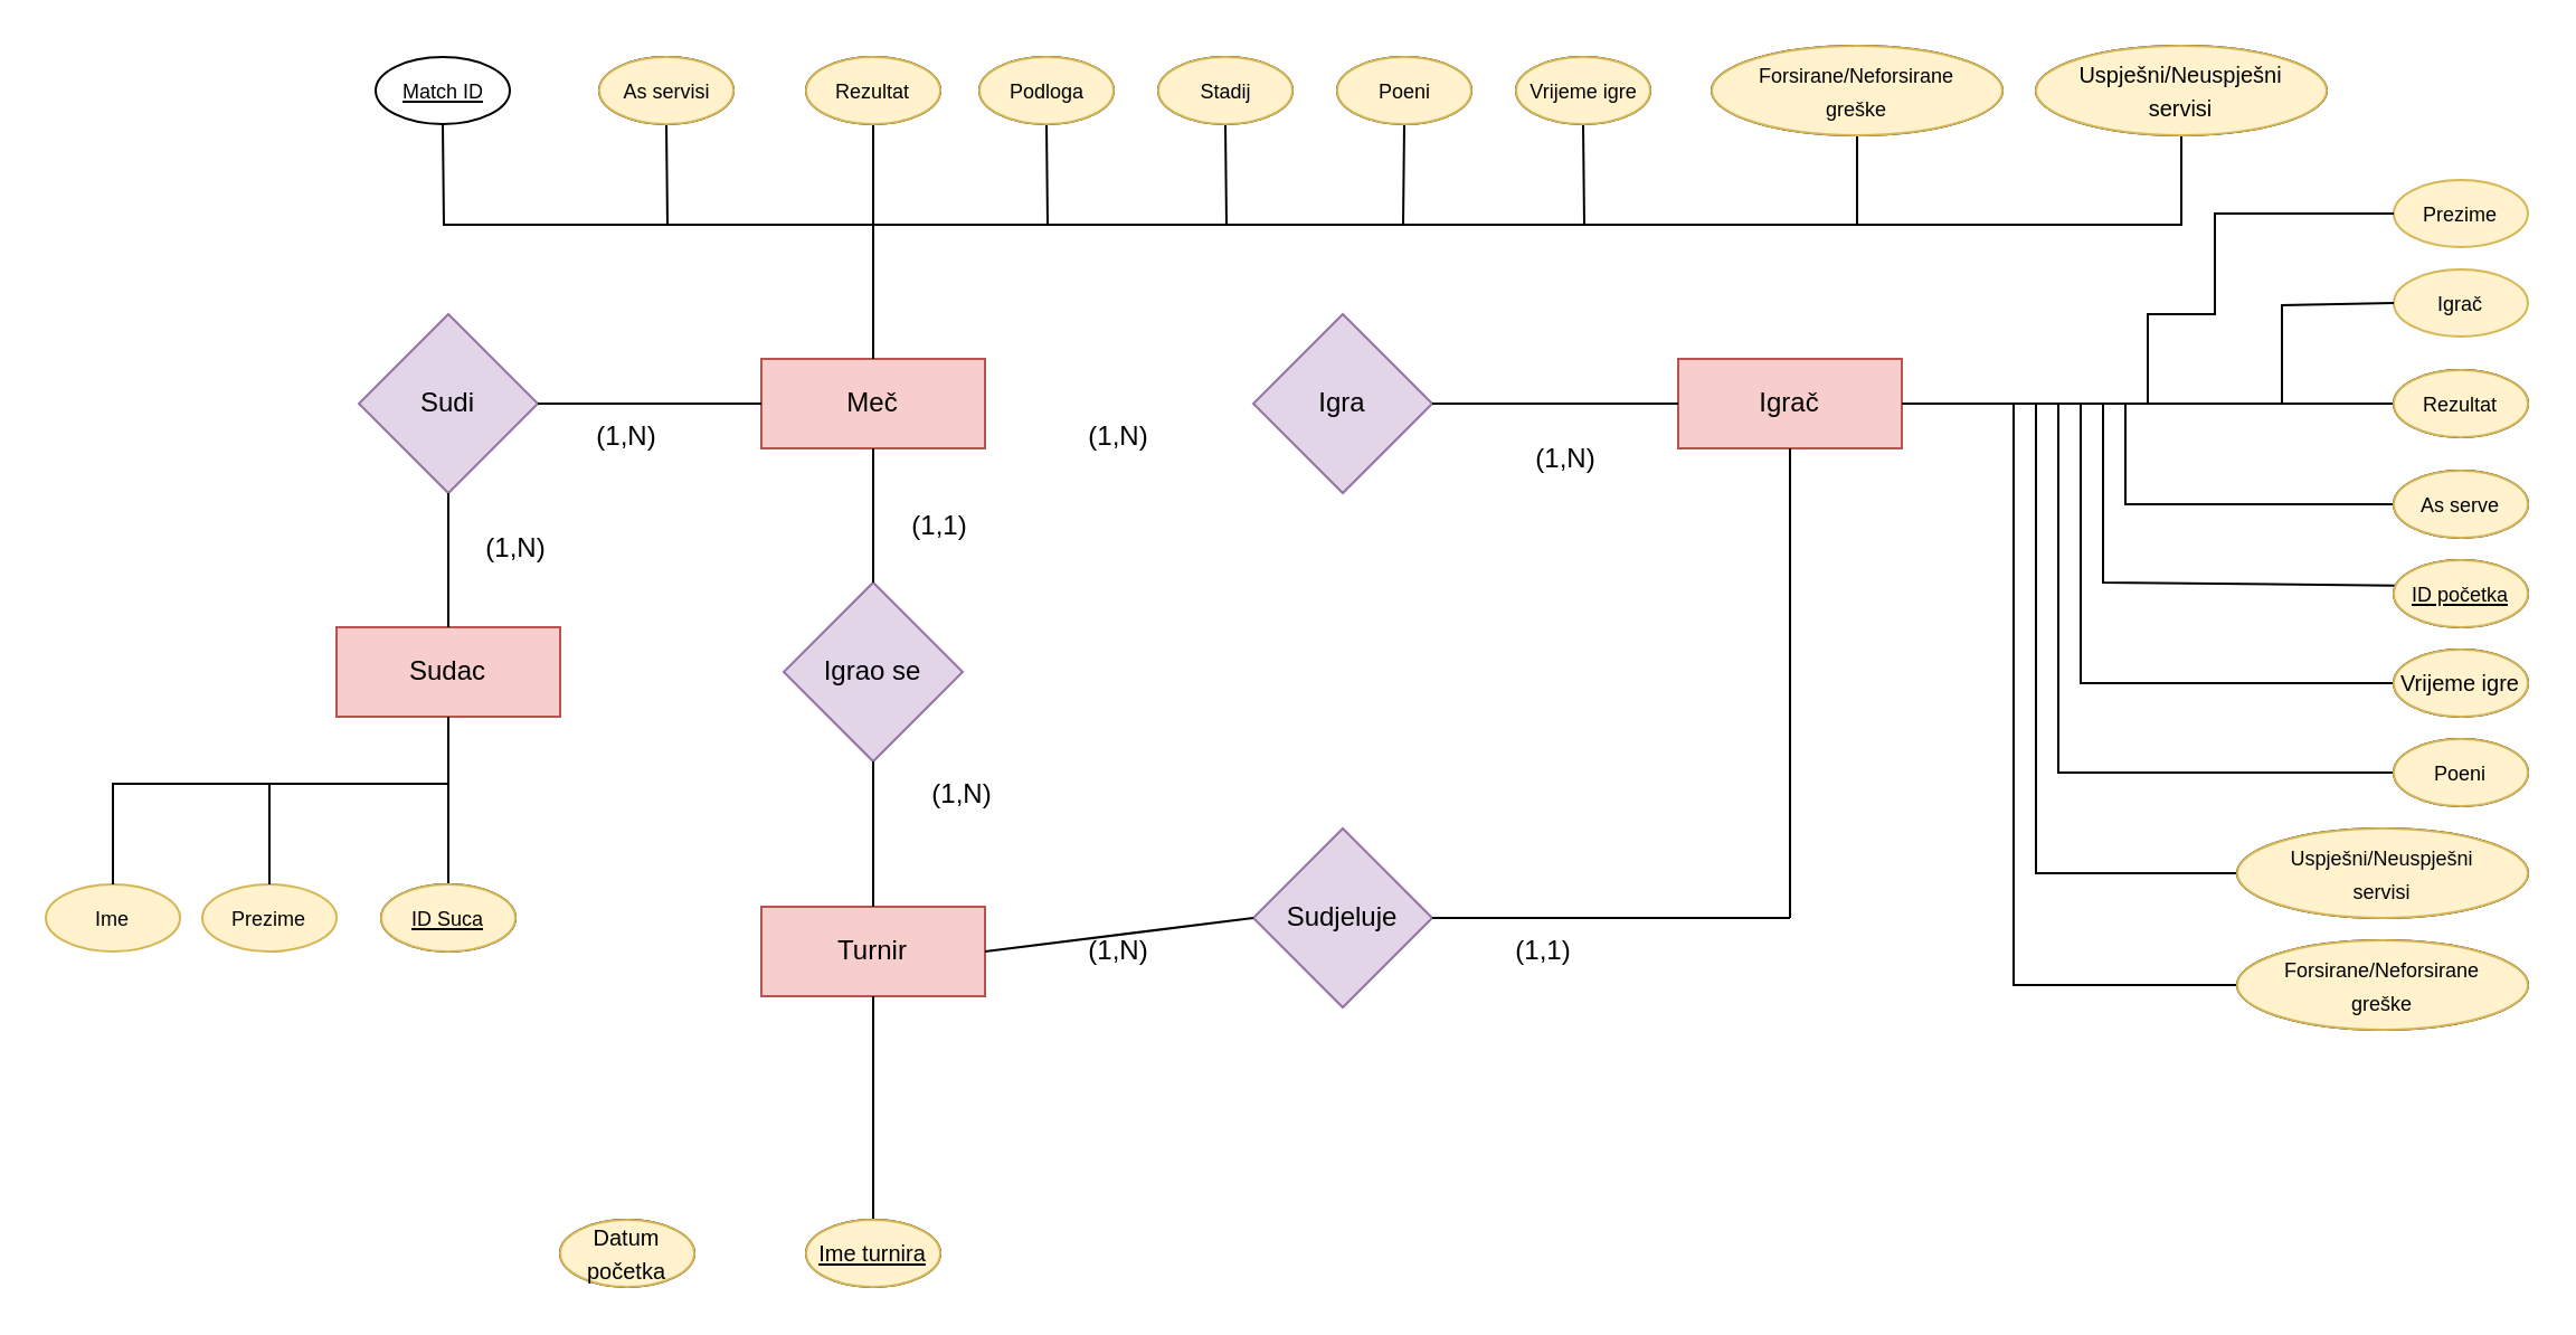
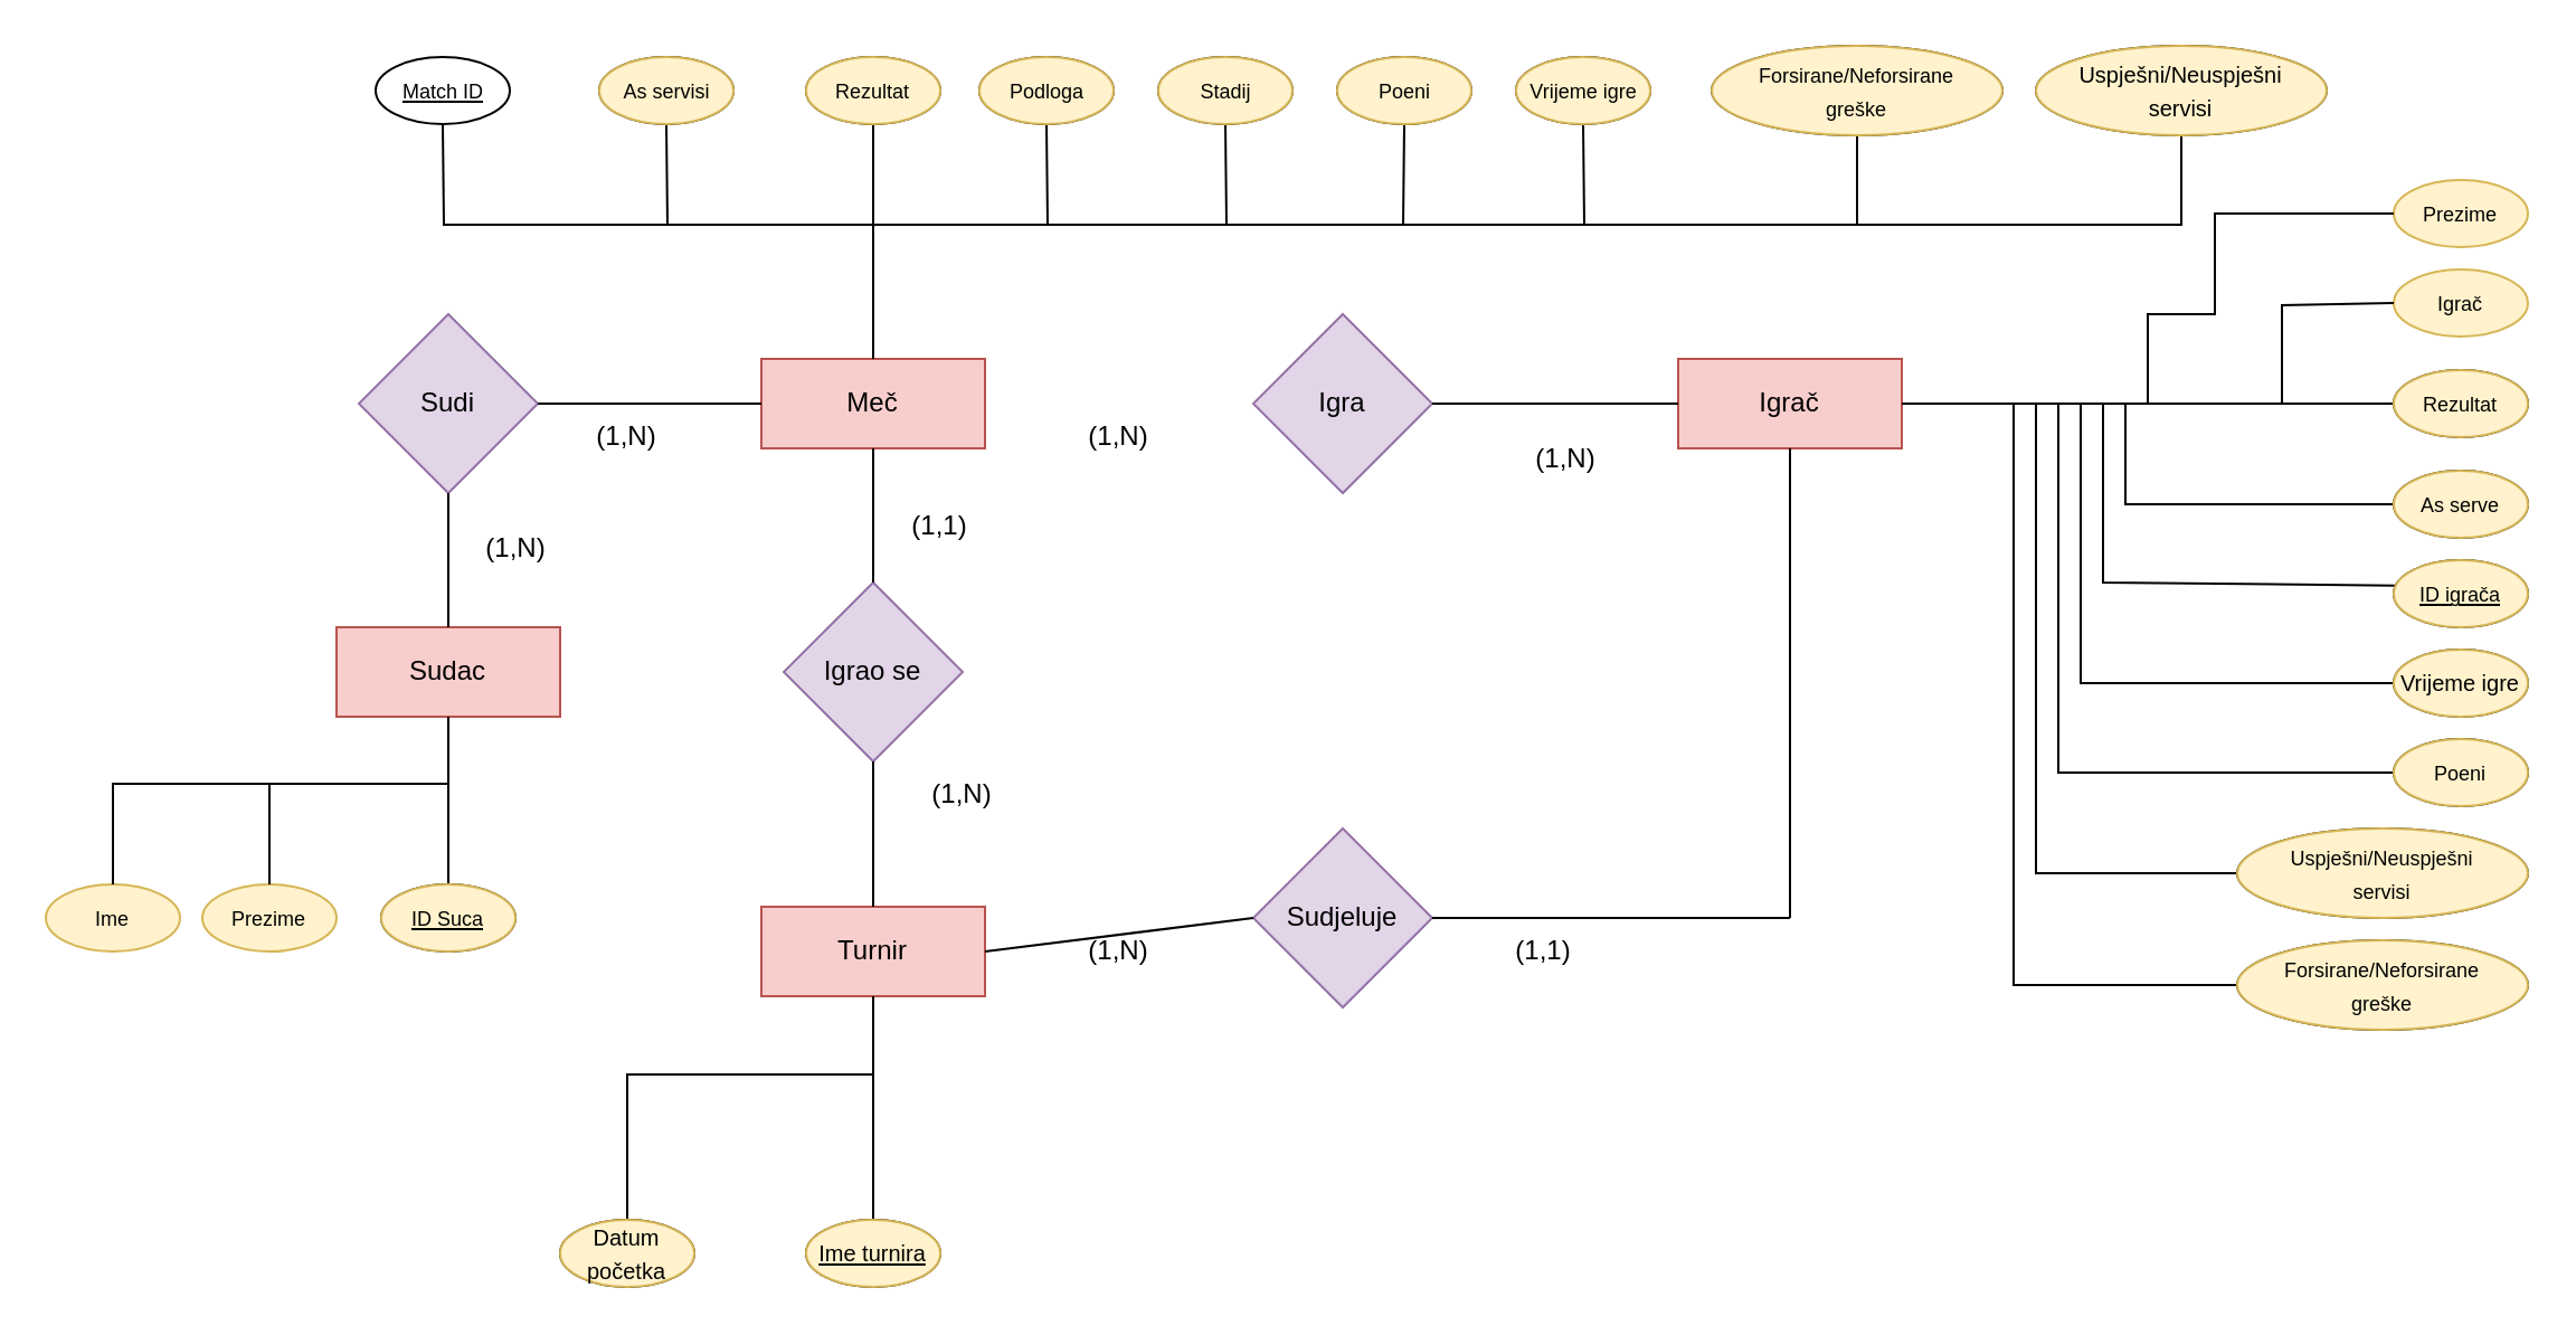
- <mxCell id="64" value="&lt;font style=&quot;font-size: 9px;&quot;&gt;&lt;u&gt;ID početka&lt;/u&gt;&lt;/font&gt;" style="ellipse;whiteSpace=wrap;html=1;fillColor=#fff2cc;strokeColor=#d6b656;" parent="1" vertex="1"><mxGeometry x="1070" y="250" width="60" height="30" as="geometry" /></mxCell>
+ <mxCell id="64" value="&lt;font style=&quot;font-size: 9px;&quot;&gt;&lt;u&gt;ID igrača&lt;/u&gt;&lt;/font&gt;" style="ellipse;whiteSpace=wrap;html=1;fillColor=#fff2cc;strokeColor=#d6b656;" parent="1" vertex="1"><mxGeometry x="1070" y="250" width="60" height="30" as="geometry" /></mxCell>
+ <mxCell id="25" value="" style="endArrow=none;html=1;rounded=0;entryX=0.5;entryY=1;entryDx=0;entryDy=0;exitX=0.5;exitY=0;exitDx=0;exitDy=0;" parent="1" source="77" target="3" edge="1"><mxGeometry width="50" height="50" relative="1" as="geometry"><mxPoint x="350" y="480" as="sourcePoint" /><mxPoint x="400" y="440" as="targetPoint" /><Array as="points"><mxPoint x="280" y="480" /><mxPoint x="390" y="480" /></Array></mxGeometry></mxCell>
